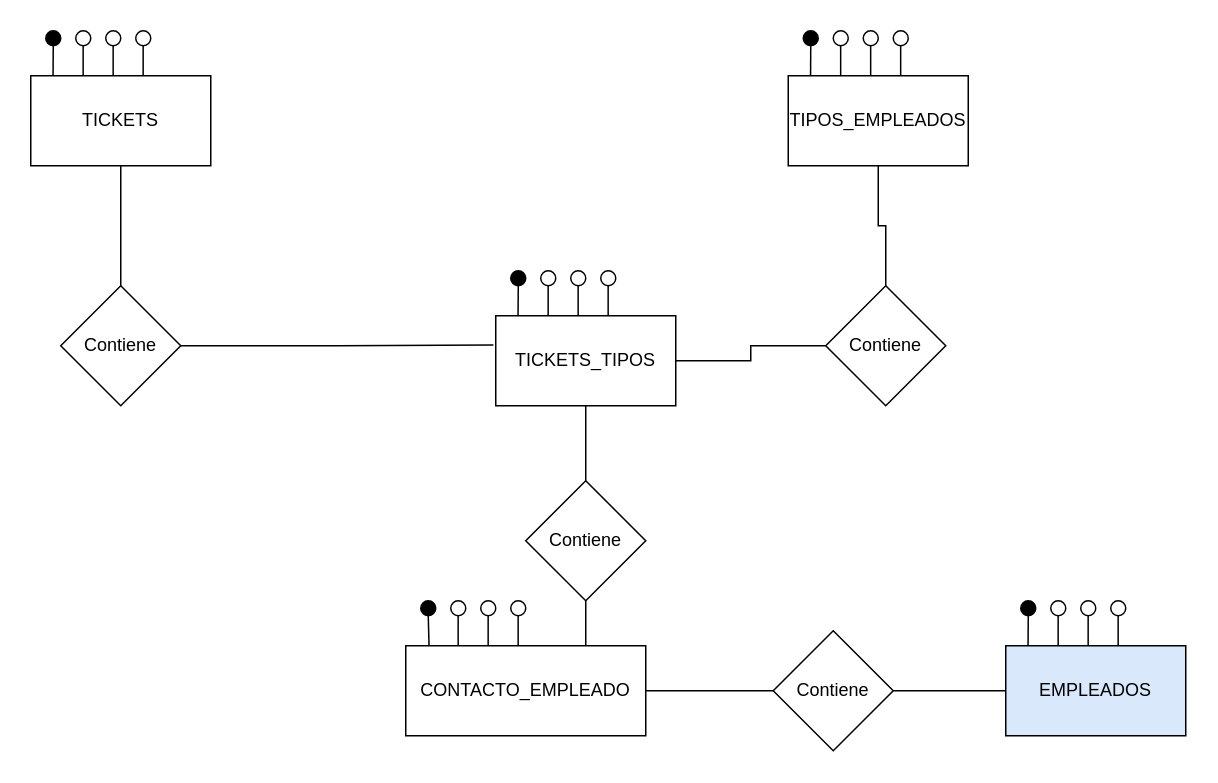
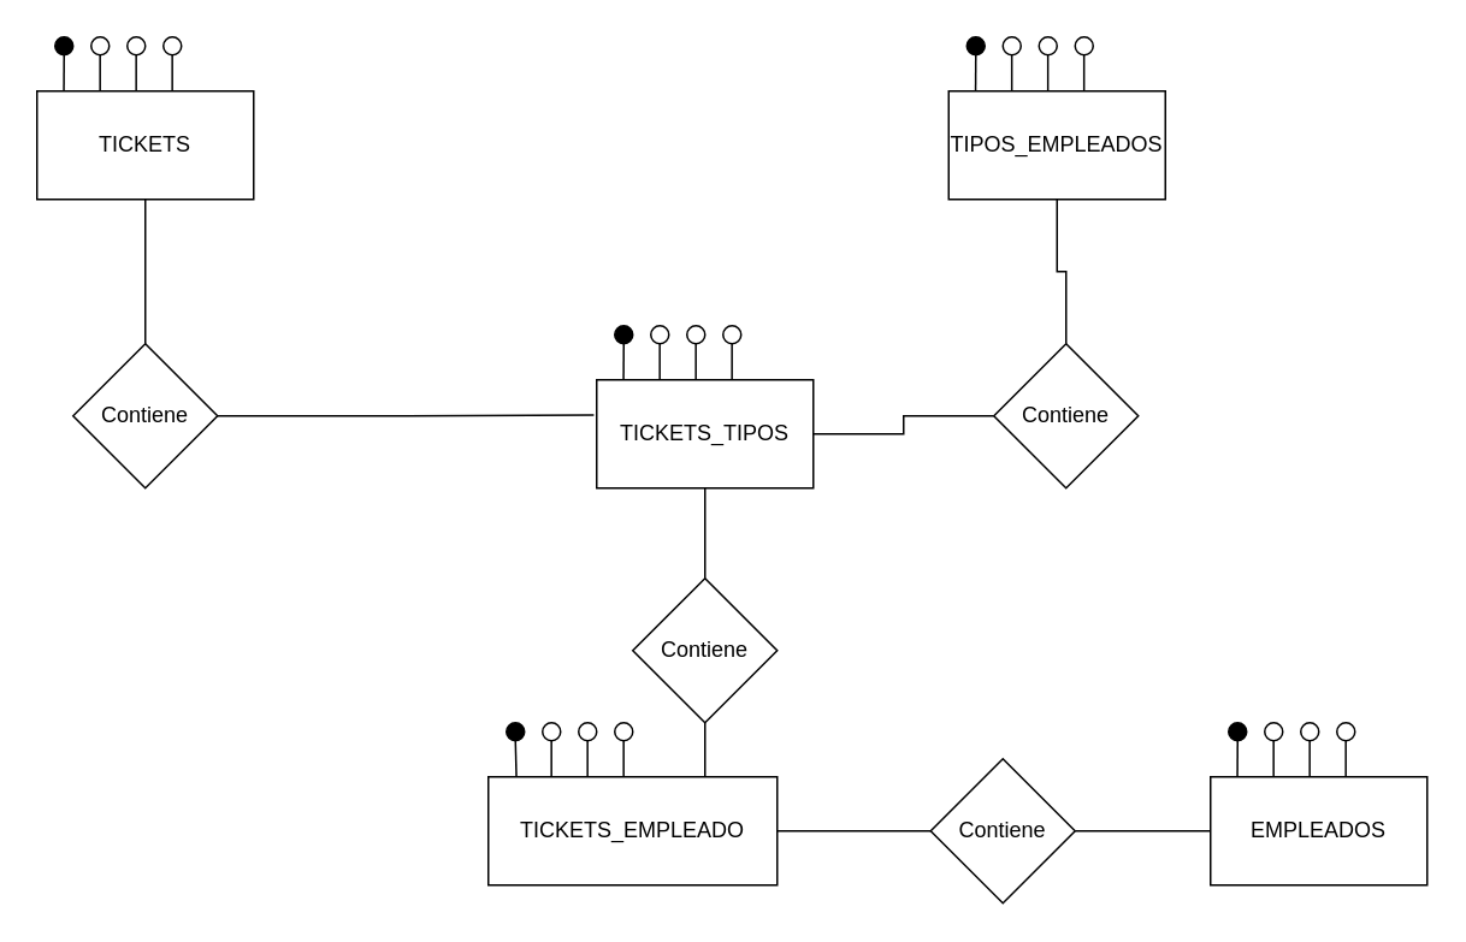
- <mxCell id="39" value="CONTACTO_EMPLEADO" style="rounded=0;whiteSpace=wrap;html=1;" vertex="1" parent="1"><mxGeometry x="270" y="430" width="160" height="60" as="geometry" /></mxCell>
+ <mxCell id="39" value="TICKETS_EMPLEADO" style="rounded=0;whiteSpace=wrap;html=1;" vertex="1" parent="1"><mxGeometry x="270" y="430" width="160" height="60" as="geometry" /></mxCell>
- <mxCell id="11" value="EMPLEADOS" style="rounded=0;whiteSpace=wrap;html=1;fillColor=#dae8fc;" vertex="1" parent="1"><mxGeometry x="670" y="430" width="120" height="60" as="geometry" /></mxCell>
+ <mxCell id="11" value="EMPLEADOS" style="rounded=0;whiteSpace=wrap;html=1;" vertex="1" parent="1"><mxGeometry x="670" y="430" width="120" height="60" as="geometry" /></mxCell>
